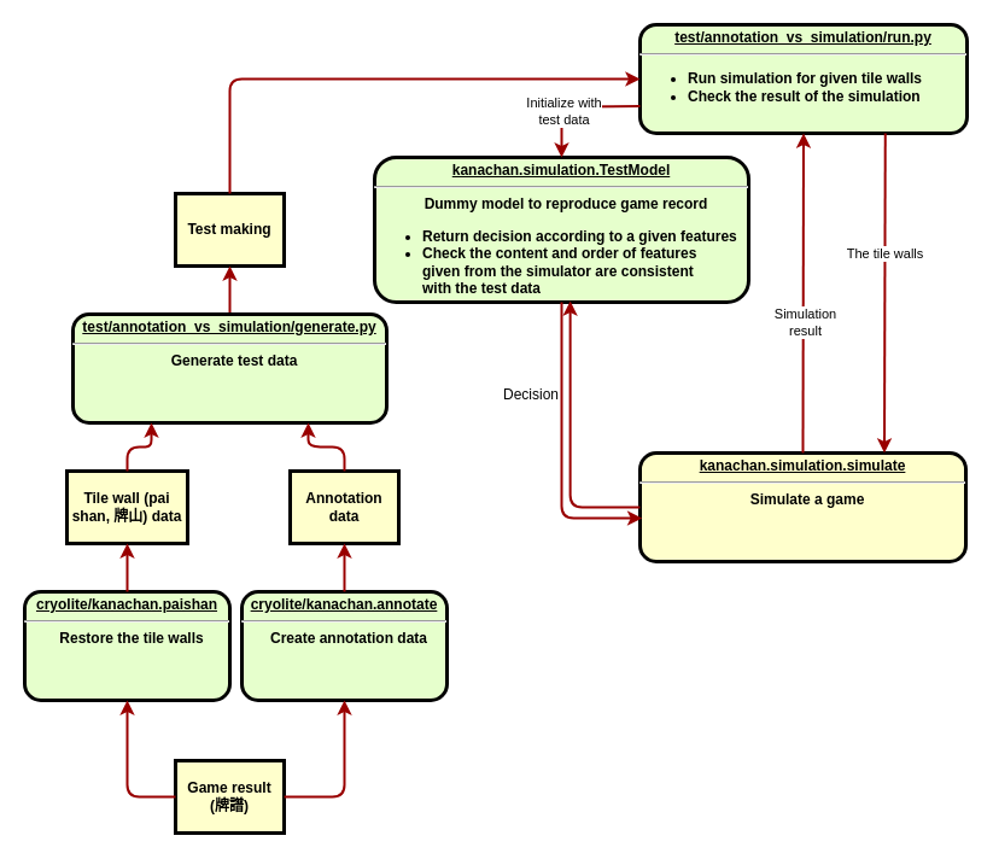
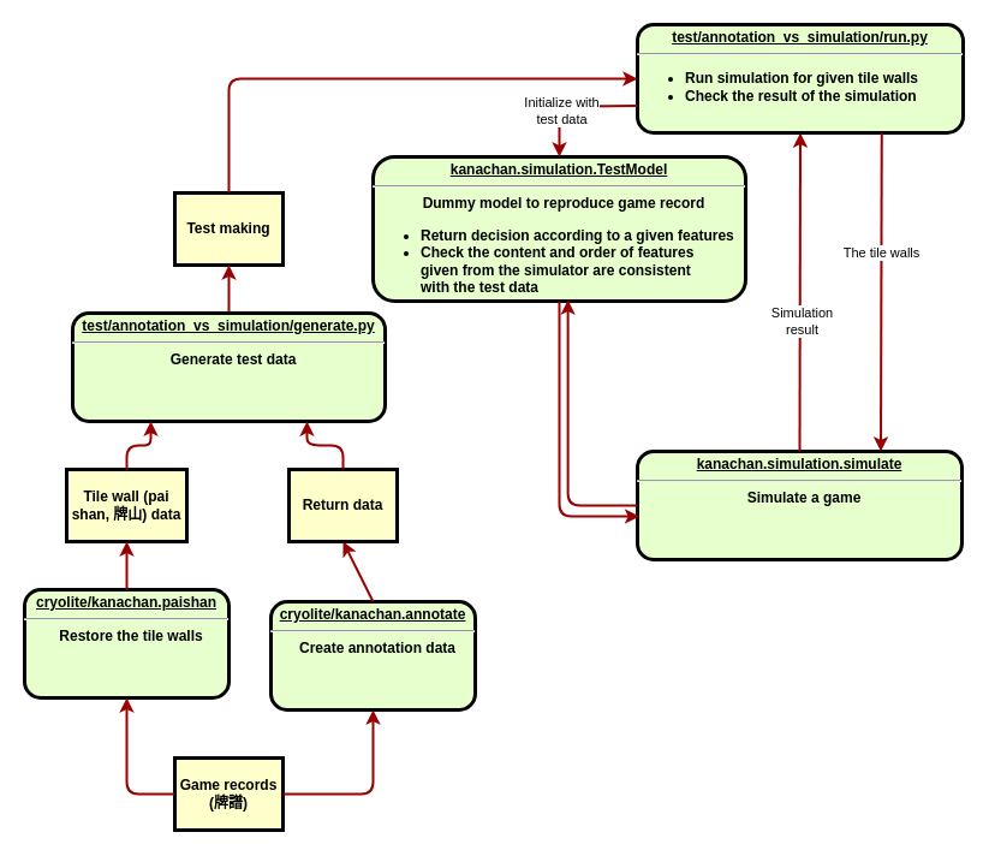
- <mxCell id="28" value="Decision" style="text;html=1;align=right;verticalAlign=middle;resizable=0;points=[];autosize=1;strokeColor=none;fillColor=none;" vertex="1" parent="1"><mxGeometry x="404" y="317" width="60" height="20" as="geometry" /></mxCell>
- <mxCell id="9" value="Annotation data" style="whiteSpace=wrap;align=center;verticalAlign=middle;fontStyle=1;strokeWidth=3;fillColor=#FFFFCC" parent="1" vertex="1"><mxGeometry x="240" y="390" width="90" height="60" as="geometry" /></mxCell>
+ <mxCell id="9" value="Return data" style="whiteSpace=wrap;align=center;verticalAlign=middle;fontStyle=1;strokeWidth=3;fillColor=#FFFFCC" parent="1" vertex="1"><mxGeometry x="240" y="390" width="90" height="60" as="geometry" /></mxCell>
- <mxCell id="6" value="&lt;p style=&quot;margin: 0px ; margin-top: 4px ; text-align: center ; text-decoration: underline&quot;&gt;&lt;strong&gt;kanachan.simulation.simulate&lt;/strong&gt;&lt;/p&gt;&lt;hr&gt;&lt;p style=&quot;margin: 0px ; margin-left: 8px&quot;&gt;Simulate a game&lt;/p&gt;" style="verticalAlign=middle;align=center;overflow=fill;fontSize=12;fontFamily=Helvetica;html=1;rounded=1;fontStyle=1;strokeWidth=3;fillColor=#ffffcc;" parent="1" vertex="1"><mxGeometry x="530" y="375" width="270" height="90" as="geometry" /></mxCell>
+ <mxCell id="6" value="&lt;p style=&quot;margin: 0px ; margin-top: 4px ; text-align: center ; text-decoration: underline&quot;&gt;&lt;strong&gt;kanachan.simulation.simulate&lt;/strong&gt;&lt;/p&gt;&lt;hr&gt;&lt;p style=&quot;margin: 0px ; margin-left: 8px&quot;&gt;Simulate a game&lt;/p&gt;" style="verticalAlign=middle;align=center;overflow=fill;fontSize=12;fontFamily=Helvetica;html=1;rounded=1;fontStyle=1;strokeWidth=3;fillColor=#E6FFCC" parent="1" vertex="1"><mxGeometry x="530" y="375" width="270" height="90" as="geometry" /></mxCell>
- <mxCell id="11" value="&lt;p style=&quot;margin: 0px ; margin-top: 4px ; text-align: center ; text-decoration: underline&quot;&gt;&lt;strong&gt;cryolite/kanachan.annotate&lt;/strong&gt;&lt;/p&gt;&lt;hr&gt;&lt;p style=&quot;margin: 0px ; margin-left: 8px&quot;&gt;Create annotation data&lt;/p&gt;" style="verticalAlign=middle;align=center;overflow=fill;fontSize=12;fontFamily=Helvetica;html=1;rounded=1;fontStyle=1;strokeWidth=3;fillColor=#E6FFCC" parent="1" vertex="1"><mxGeometry x="200" y="490" width="170" height="90" as="geometry" /></mxCell>
+ <mxCell id="11" value="&lt;p style=&quot;margin: 0px ; margin-top: 4px ; text-align: center ; text-decoration: underline&quot;&gt;&lt;strong&gt;cryolite/kanachan.annotate&lt;/strong&gt;&lt;/p&gt;&lt;hr&gt;&lt;p style=&quot;margin: 0px ; margin-left: 8px&quot;&gt;Create annotation data&lt;/p&gt;" style="verticalAlign=middle;align=center;overflow=fill;fontSize=12;fontFamily=Helvetica;html=1;rounded=1;fontStyle=1;strokeWidth=3;fillColor=#E6FFCC" parent="1" vertex="1"><mxGeometry x="225" y="500" width="170" height="90" as="geometry" /></mxCell>
- <mxCell id="8" value="Game result&#10;(牌譜)" style="whiteSpace=wrap;align=center;verticalAlign=middle;fontStyle=1;strokeWidth=3;fillColor=#FFFFCC" parent="1" vertex="1"><mxGeometry x="145" y="630" width="90" height="60" as="geometry" /></mxCell>
+ <mxCell id="8" value="Game records&#10;(牌譜)" style="whiteSpace=wrap;align=center;verticalAlign=middle;fontStyle=1;strokeWidth=3;fillColor=#FFFFCC" parent="1" vertex="1"><mxGeometry x="145" y="630" width="90" height="60" as="geometry" /></mxCell>
